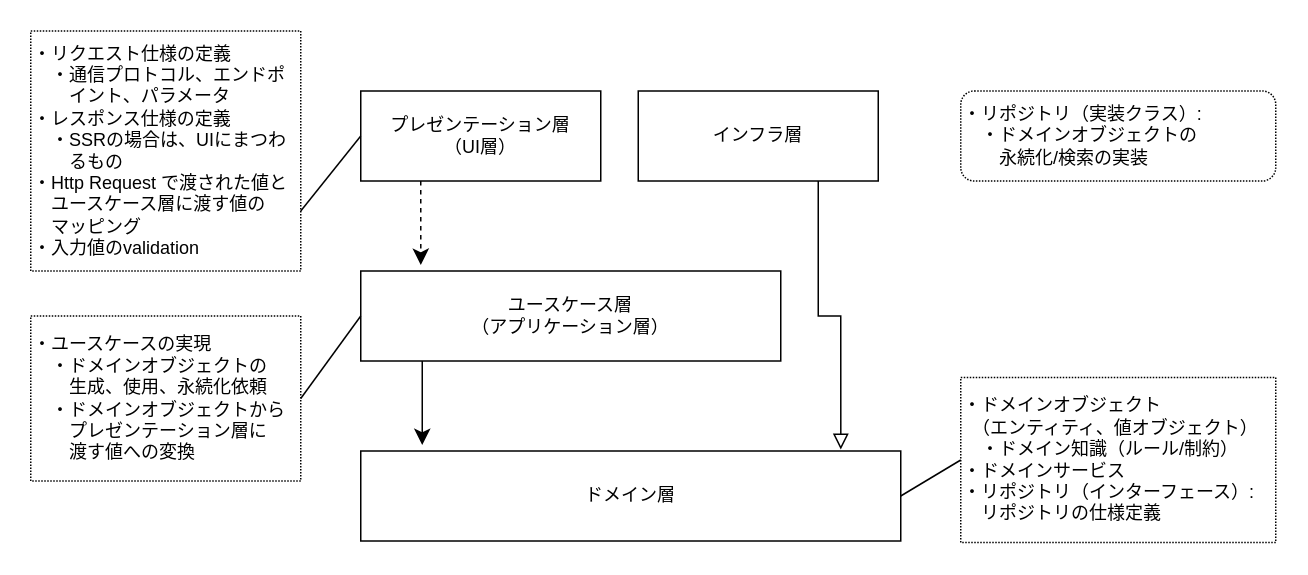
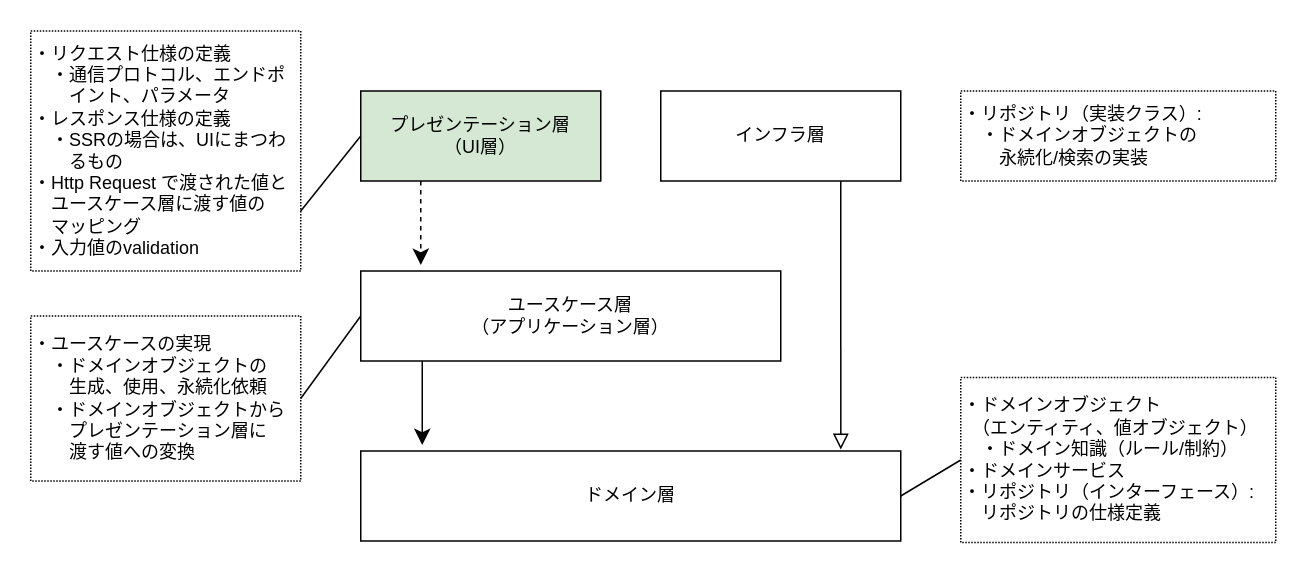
- <mxCell id="3" value="プレゼンテーション層&lt;br&gt;（UI層）" style="rounded=0;whiteSpace=wrap;html=1;" parent="1" vertex="1"><mxGeometry x="240" y="60" width="160" height="60" as="geometry" /></mxCell>
+ <mxCell id="3" value="プレゼンテーション層&lt;br&gt;（UI層）" style="rounded=0;whiteSpace=wrap;html=1;fillColor=#d5e8d4;" parent="1" vertex="1"><mxGeometry x="240" y="60" width="160" height="60" as="geometry" /></mxCell>
- <mxCell id="5" value="インフラ層" style="rounded=0;whiteSpace=wrap;html=1;" parent="1" vertex="1"><mxGeometry x="425" y="60" width="160" height="60" as="geometry" /></mxCell>
+ <mxCell id="5" value="インフラ層" style="rounded=0;whiteSpace=wrap;html=1;" parent="1" vertex="1"><mxGeometry x="440" y="60" width="160" height="60" as="geometry" /></mxCell>
- <mxCell id="10" value="・リポジトリ（実装クラス）:&lt;br&gt;　・ドメインオブジェクトの&lt;br&gt;　　永続化/検索の実装" style="whiteSpace=wrap;html=1;dashed=1;align=left;dashPattern=1 1;rounded=1;" parent="1" vertex="1"><mxGeometry x="640" y="60" width="210" height="60" as="geometry" /></mxCell>
+ <mxCell id="10" value="・リポジトリ（実装クラス）:&lt;br&gt;　・ドメインオブジェクトの&lt;br&gt;　　永続化/検索の実装" style="rounded=0;whiteSpace=wrap;html=1;dashed=1;align=left;dashPattern=1 1;" parent="1" vertex="1"><mxGeometry x="640" y="60" width="210" height="60" as="geometry" /></mxCell>
